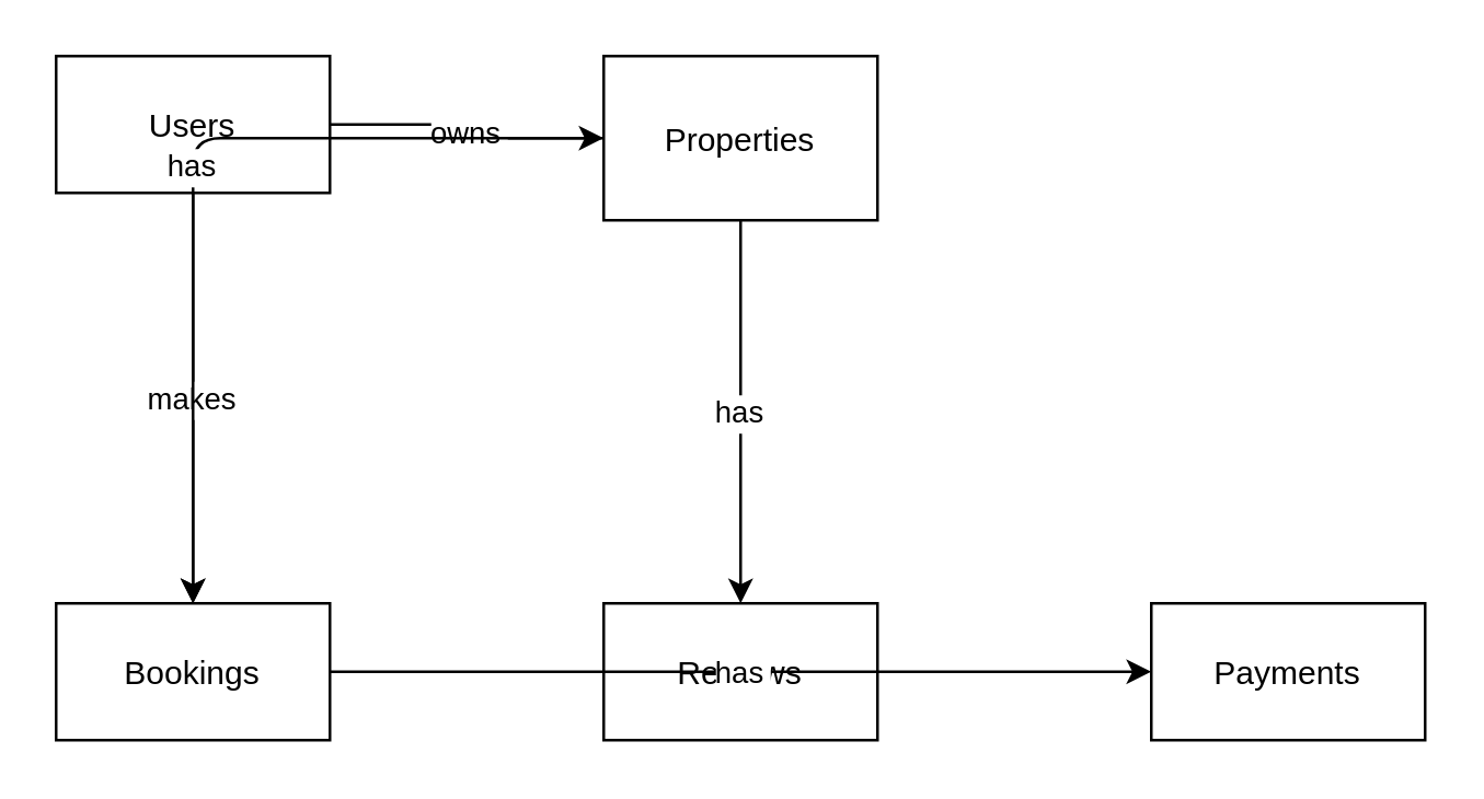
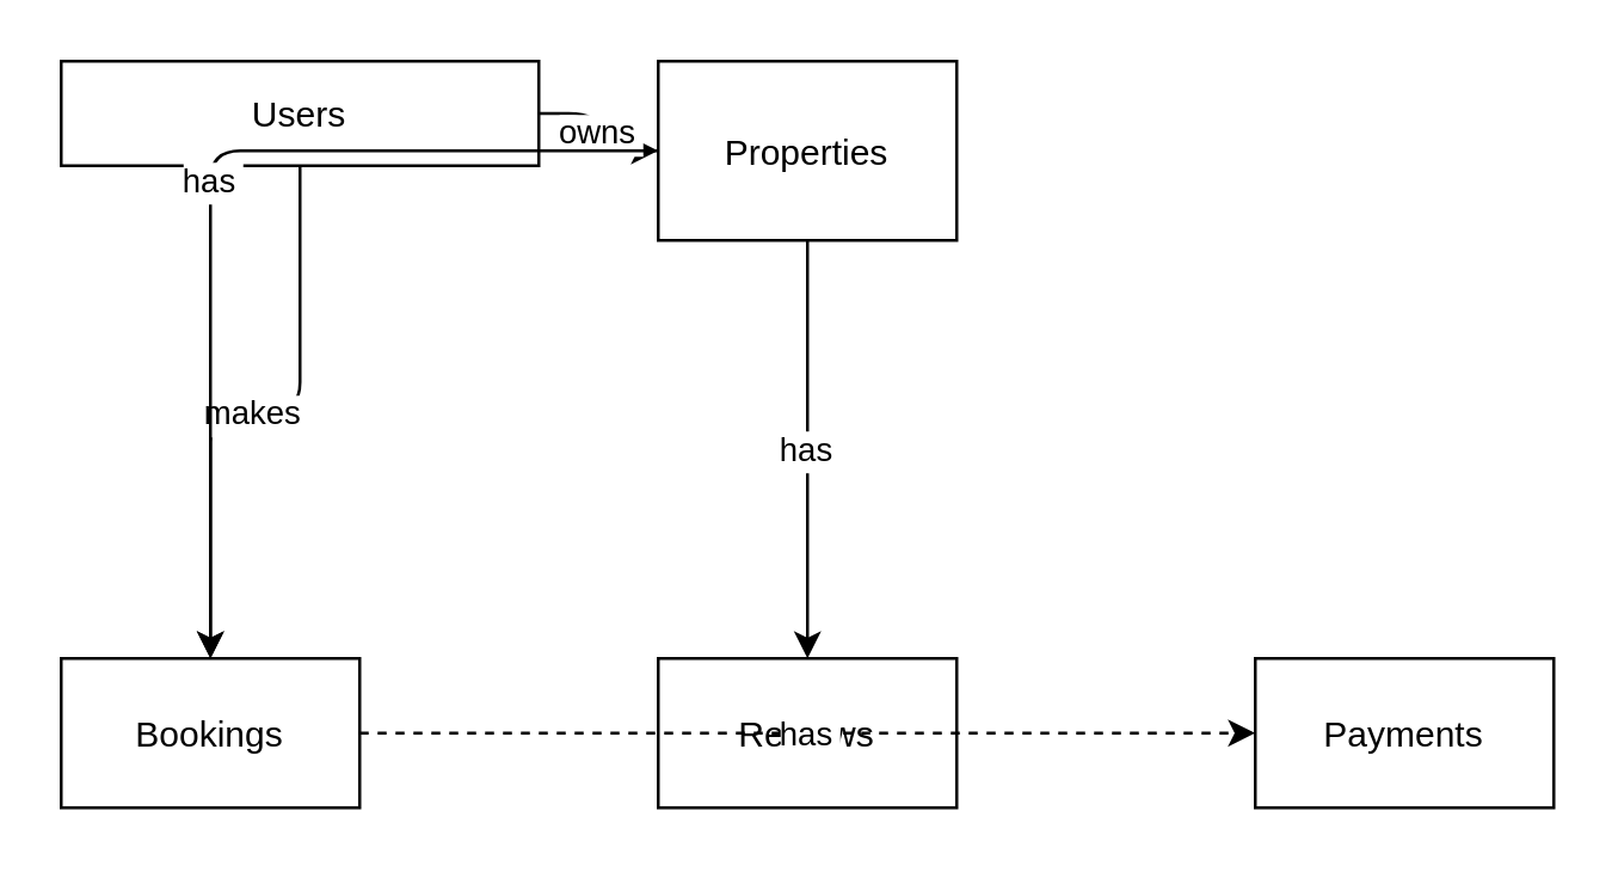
- <mxCell id="2" value="Users" style="shape=rectangle" parent="1" vertex="1"><mxGeometry x="20" y="20" width="100" height="50" as="geometry" /></mxCell>
+ <mxCell id="2" value="Users" style="shape=rectangle" parent="1" vertex="1"><mxGeometry x="20" y="20" width="160" height="35" as="geometry" /></mxCell>
- <mxCell id="11" value="has" style="edgeStyle=orthogonalEdgeStyle" parent="1" source="4" target="6" edge="1"><mxGeometry relative="1" as="geometry" /></mxCell>
+ <mxCell id="11" value="has" style="edgeStyle=orthogonalEdgeStyle;dashed=1;" parent="1" source="4" target="6" edge="1"><mxGeometry relative="1" as="geometry" /></mxCell>
